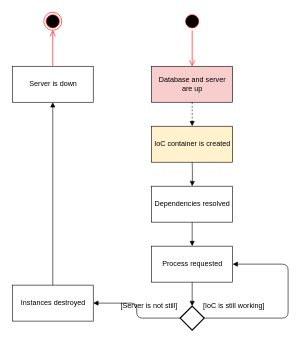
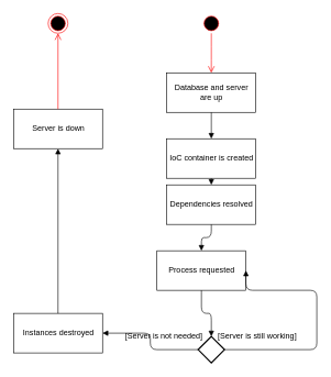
- <mxCell id="19" value="Server is down" style="html=1;" vertex="1" parent="1"><mxGeometry x="20" y="110" width="135" height="60" as="geometry" /></mxCell>
+ <mxCell id="19" value="Server is down" style="html=1;" vertex="1" parent="1"><mxGeometry x="20" y="165" width="135" height="60" as="geometry" /></mxCell>
- <mxCell id="4" value="Database and server &lt;br&gt;are up" style="html=1;fillColor=#f8cecc;" vertex="1" parent="1"><mxGeometry x="252.5" y="110" width="135" height="60" as="geometry" /></mxCell>
+ <mxCell id="4" value="Database and server &lt;br&gt;are up" style="html=1;" vertex="1" parent="1"><mxGeometry x="252.5" y="110" width="135" height="60" as="geometry" /></mxCell>
- <mxCell id="9" value="" style="endArrow=block;endFill=1;html=1;edgeStyle=orthogonalEdgeStyle;align=left;verticalAlign=top;exitX=0.5;exitY=1;exitDx=0;exitDy=0;entryX=0.5;entryY=0;entryDx=0;entryDy=0;dashed=1;" edge="1" parent="1" source="4" target="5"><mxGeometry x="-1" relative="1" as="geometry"><mxPoint x="220" y="239.76" as="sourcePoint" /><mxPoint x="380" y="239.76" as="targetPoint" /></mxGeometry></mxCell>
+ <mxCell id="9" value="" style="endArrow=block;endFill=1;html=1;edgeStyle=orthogonalEdgeStyle;align=left;verticalAlign=top;exitX=0.5;exitY=1;exitDx=0;exitDy=0;entryX=0.5;entryY=0;entryDx=0;entryDy=0;" edge="1" parent="1" source="4" target="5"><mxGeometry x="-1" relative="1" as="geometry"><mxPoint x="220" y="239.76" as="sourcePoint" /><mxPoint x="380" y="239.76" as="targetPoint" /></mxGeometry></mxCell>
- <mxCell id="5" value="IoC container is created" style="html=1;fillColor=#fff2cc;" vertex="1" parent="1"><mxGeometry x="252.5" y="210" width="135" height="60" as="geometry" /></mxCell>
+ <mxCell id="5" value="IoC container is created" style="html=1;" vertex="1" parent="1"><mxGeometry x="252.5" y="210" width="135" height="60" as="geometry" /></mxCell>
- <mxCell id="6" value="Dependencies resolved" style="html=1;" vertex="1" parent="1"><mxGeometry x="252.5" y="310" width="135" height="60" as="geometry" /></mxCell>
+ <mxCell id="6" value="Dependencies resolved" style="html=1;" vertex="1" parent="1"><mxGeometry x="252.5" y="280" width="135" height="60" as="geometry" /></mxCell>
- <mxCell id="7" value="Process requested" style="html=1;" vertex="1" parent="1"><mxGeometry x="252.5" y="410" width="135" height="60" as="geometry" /></mxCell>
+ <mxCell id="7" value="Process requested" style="html=1;" vertex="1" parent="1"><mxGeometry x="237.5" y="380" width="135" height="60" as="geometry" /></mxCell>
- <mxCell id="14" value="[Server is not still]&amp;nbsp;" style="text;html=1;strokeColor=none;fillColor=none;align=center;verticalAlign=middle;whiteSpace=wrap;rounded=0;" vertex="1" parent="1"><mxGeometry x="180" y="500" width="140" height="20" as="geometry" /></mxCell>
+ <mxCell id="14" value="[Server is not needed]&amp;nbsp;" style="text;html=1;strokeColor=none;fillColor=none;align=center;verticalAlign=middle;whiteSpace=wrap;rounded=0;" vertex="1" parent="1"><mxGeometry x="180" y="500" width="140" height="20" as="geometry" /></mxCell>
- <mxCell id="13" value="[IoC is still working]" style="text;html=1;strokeColor=none;fillColor=none;align=center;verticalAlign=middle;whiteSpace=wrap;rounded=0;" vertex="1" parent="1"><mxGeometry x="320" y="500" width="140" height="20" as="geometry" /></mxCell>
+ <mxCell id="13" value="[Server is still working]" style="text;html=1;strokeColor=none;fillColor=none;align=center;verticalAlign=middle;whiteSpace=wrap;rounded=0;" vertex="1" parent="1"><mxGeometry x="320" y="500" width="140" height="20" as="geometry" /></mxCell>
